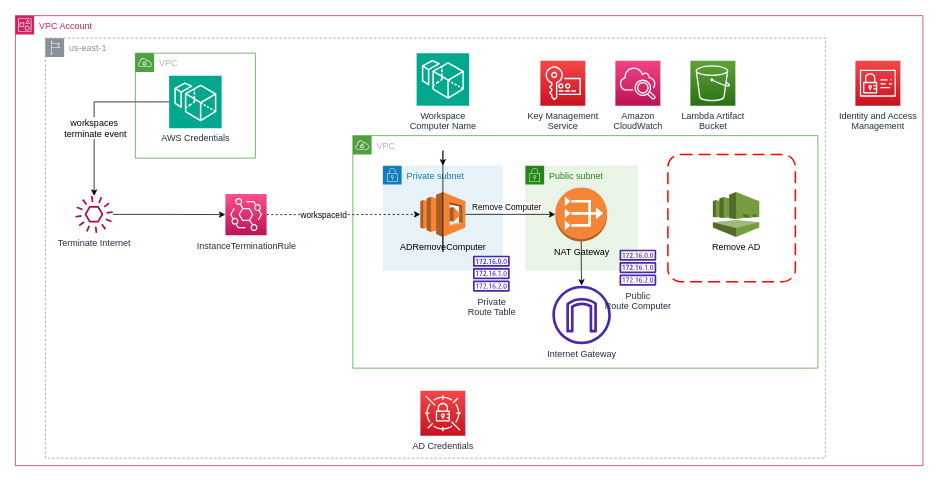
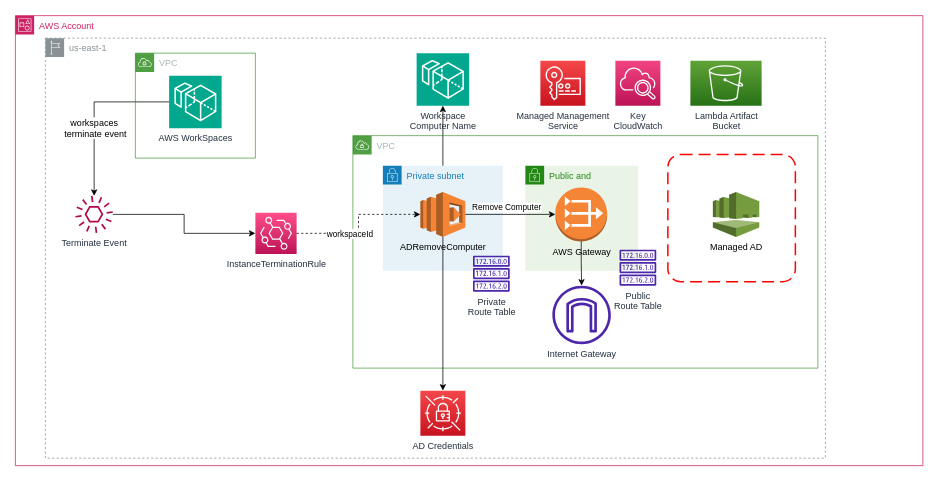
- <mxCell id="3" value="VPC Account" style="points=[[0,0],[0.25,0],[0.5,0],[0.75,0],[1,0],[1,0.25],[1,0.5],[1,0.75],[1,1],[0.75,1],[0.5,1],[0.25,1],[0,1],[0,0.75],[0,0.5],[0,0.25]];outlineConnect=0;gradientColor=none;html=1;whiteSpace=wrap;fontSize=12;fontStyle=0;container=1;pointerEvents=0;collapsible=0;recursiveResize=0;shape=mxgraph.aws4.group;grIcon=mxgraph.aws4.group_account;strokeColor=#CD2264;fillColor=none;verticalAlign=top;align=left;spacingLeft=30;fontColor=#CD2264;dashed=0;" parent="1" vertex="1"><mxGeometry x="20" y="20" width="1210" height="600" as="geometry" /></mxCell>
+ <mxCell id="3" value="AWS Account" style="points=[[0,0],[0.25,0],[0.5,0],[0.75,0],[1,0],[1,0.25],[1,0.5],[1,0.75],[1,1],[0.75,1],[0.5,1],[0.25,1],[0,1],[0,0.75],[0,0.5],[0,0.25]];outlineConnect=0;gradientColor=none;html=1;whiteSpace=wrap;fontSize=12;fontStyle=0;container=1;pointerEvents=0;collapsible=0;recursiveResize=0;shape=mxgraph.aws4.group;grIcon=mxgraph.aws4.group_account;strokeColor=#CD2264;fillColor=none;verticalAlign=top;align=left;spacingLeft=30;fontColor=#CD2264;dashed=0;" parent="1" vertex="1"><mxGeometry x="20" y="20" width="1210" height="600" as="geometry" /></mxCell>
- <mxCell id="6" value="Lambda Artifact &lt;br&gt;Bucket" style="sketch=0;points=[[0,0,0],[0.25,0,0],[0.5,0,0],[0.75,0,0],[1,0,0],[0,1,0],[0.25,1,0],[0.5,1,0],[0.75,1,0],[1,1,0],[0,0.25,0],[0,0.5,0],[0,0.75,0],[1,0.25,0],[1,0.5,0],[1,0.75,0]];outlineConnect=0;fontColor=#232F3E;gradientColor=#60A337;gradientDirection=north;fillColor=#277116;strokeColor=#ffffff;dashed=0;verticalLabelPosition=bottom;verticalAlign=top;align=center;html=1;fontSize=12;fontStyle=0;aspect=fixed;shape=mxgraph.aws4.resourceIcon;resIcon=mxgraph.aws4.s3;" parent="3" vertex="1"><mxGeometry x="900" y="60" width="60" height="60" as="geometry" /></mxCell>
+ <mxCell id="6" value="Lambda Artifact &lt;br&gt;Bucket" style="sketch=0;points=[[0,0,0],[0.25,0,0],[0.5,0,0],[0.75,0,0],[1,0,0],[0,1,0],[0.25,1,0],[0.5,1,0],[0.75,1,0],[1,1,0],[0,0.25,0],[0,0.5,0],[0,0.75,0],[1,0.25,0],[1,0.5,0],[1,0.75,0]];outlineConnect=0;fontColor=#232F3E;gradientColor=#60A337;gradientDirection=north;fillColor=#277116;strokeColor=#ffffff;dashed=0;verticalLabelPosition=bottom;verticalAlign=top;align=center;html=1;fontSize=12;fontStyle=0;aspect=fixed;shape=mxgraph.aws4.resourceIcon;resIcon=mxgraph.aws4.s3;" parent="3" vertex="1"><mxGeometry x="900" y="60" width="95" height="60" as="geometry" /></mxCell>
- <mxCell id="8" value="Identity and Access&lt;br&gt;Management" style="sketch=0;points=[[0,0,0],[0.25,0,0],[0.5,0,0],[0.75,0,0],[1,0,0],[0,1,0],[0.25,1,0],[0.5,1,0],[0.75,1,0],[1,1,0],[0,0.25,0],[0,0.5,0],[0,0.75,0],[1,0.25,0],[1,0.5,0],[1,0.75,0]];outlineConnect=0;fontColor=#232F3E;gradientColor=#F54749;gradientDirection=north;fillColor=#C7131F;strokeColor=#ffffff;dashed=0;verticalLabelPosition=bottom;verticalAlign=top;align=center;html=1;fontSize=12;fontStyle=0;aspect=fixed;shape=mxgraph.aws4.resourceIcon;resIcon=mxgraph.aws4.identity_and_access_management;" parent="3" vertex="1"><mxGeometry x="1120" y="60" width="60" height="60" as="geometry" /></mxCell>
+ <mxCell id="2" style="edgeStyle=orthogonalEdgeStyle;rounded=0;orthogonalLoop=1;jettySize=auto;html=1;entryX=0.5;entryY=1;entryDx=0;entryDy=0;entryPerimeter=0;" parent="1" source="27" edge="1" target="20"><mxGeometry relative="1" as="geometry"><mxPoint x="590.059" y="158.771" as="targetPoint" /></mxGeometry></mxCell>
- <mxCell id="9" value="Key Management&lt;br&gt;Service" style="sketch=0;points=[[0,0,0],[0.25,0,0],[0.5,0,0],[0.75,0,0],[1,0,0],[0,1,0],[0.25,1,0],[0.5,1,0],[0.75,1,0],[1,1,0],[0,0.25,0],[0,0.5,0],[0,0.75,0],[1,0.25,0],[1,0.5,0],[1,0.75,0]];outlineConnect=0;fontColor=#232F3E;gradientColor=#F54749;gradientDirection=north;fillColor=#C7131F;strokeColor=#ffffff;dashed=0;verticalLabelPosition=bottom;verticalAlign=top;align=center;html=1;fontSize=12;fontStyle=0;aspect=fixed;shape=mxgraph.aws4.resourceIcon;resIcon=mxgraph.aws4.key_management_service;" parent="3" vertex="1"><mxGeometry x="700" y="60" width="60" height="60" as="geometry" /></mxCell>
+ <mxCell id="9" value="Managed Management&lt;br&gt;Service" style="sketch=0;points=[[0,0,0],[0.25,0,0],[0.5,0,0],[0.75,0,0],[1,0,0],[0,1,0],[0.25,1,0],[0.5,1,0],[0.75,1,0],[1,1,0],[0,0.25,0],[0,0.5,0],[0,0.75,0],[1,0.25,0],[1,0.5,0],[1,0.75,0]];outlineConnect=0;fontColor=#232F3E;gradientColor=#F54749;gradientDirection=north;fillColor=#C7131F;strokeColor=#ffffff;dashed=0;verticalLabelPosition=bottom;verticalAlign=top;align=center;html=1;fontSize=12;fontStyle=0;aspect=fixed;shape=mxgraph.aws4.resourceIcon;resIcon=mxgraph.aws4.key_management_service;" parent="3" vertex="1"><mxGeometry x="700" y="60" width="60" height="60" as="geometry" /></mxCell>
- <mxCell id="7" value="Amazon &lt;br&gt;CloudWatch" style="sketch=0;points=[[0,0,0],[0.25,0,0],[0.5,0,0],[0.75,0,0],[1,0,0],[0,1,0],[0.25,1,0],[0.5,1,0],[0.75,1,0],[1,1,0],[0,0.25,0],[0,0.5,0],[0,0.75,0],[1,0.25,0],[1,0.5,0],[1,0.75,0]];points=[[0,0,0],[0.25,0,0],[0.5,0,0],[0.75,0,0],[1,0,0],[0,1,0],[0.25,1,0],[0.5,1,0],[0.75,1,0],[1,1,0],[0,0.25,0],[0,0.5,0],[0,0.75,0],[1,0.25,0],[1,0.5,0],[1,0.75,0]];outlineConnect=0;fontColor=#232F3E;gradientColor=#F34482;gradientDirection=north;fillColor=#BC1356;strokeColor=#ffffff;dashed=0;verticalLabelPosition=bottom;verticalAlign=top;align=center;html=1;fontSize=12;fontStyle=0;aspect=fixed;shape=mxgraph.aws4.resourceIcon;resIcon=mxgraph.aws4.cloudwatch_2;" parent="3" vertex="1"><mxGeometry x="800" y="60" width="60" height="60" as="geometry" /></mxCell>
+ <mxCell id="7" value="Key &lt;br&gt;CloudWatch" style="sketch=0;points=[[0,0,0],[0.25,0,0],[0.5,0,0],[0.75,0,0],[1,0,0],[0,1,0],[0.25,1,0],[0.5,1,0],[0.75,1,0],[1,1,0],[0,0.25,0],[0,0.5,0],[0,0.75,0],[1,0.25,0],[1,0.5,0],[1,0.75,0]];points=[[0,0,0],[0.25,0,0],[0.5,0,0],[0.75,0,0],[1,0,0],[0,1,0],[0.25,1,0],[0.5,1,0],[0.75,1,0],[1,1,0],[0,0.25,0],[0,0.5,0],[0,0.75,0],[1,0.25,0],[1,0.5,0],[1,0.75,0]];outlineConnect=0;fontColor=#232F3E;gradientColor=#F34482;gradientDirection=north;fillColor=#BC1356;strokeColor=#ffffff;dashed=0;verticalLabelPosition=bottom;verticalAlign=top;align=center;html=1;fontSize=12;fontStyle=0;aspect=fixed;shape=mxgraph.aws4.resourceIcon;resIcon=mxgraph.aws4.cloudwatch_2;" parent="3" vertex="1"><mxGeometry x="800" y="60" width="60" height="60" as="geometry" /></mxCell>
- <mxCell id="19" value="AWS Credentials" style="sketch=0;points=[[0,0,0],[0.25,0,0],[0.5,0,0],[0.75,0,0],[1,0,0],[0,1,0],[0.25,1,0],[0.5,1,0],[0.75,1,0],[1,1,0],[0,0.25,0],[0,0.5,0],[0,0.75,0],[1,0.25,0],[1,0.5,0],[1,0.75,0]];outlineConnect=0;fontColor=#232F3E;fillColor=#01A88D;strokeColor=#ffffff;dashed=0;verticalLabelPosition=bottom;verticalAlign=top;align=center;html=1;fontSize=12;fontStyle=0;aspect=fixed;shape=mxgraph.aws4.resourceIcon;resIcon=mxgraph.aws4.workspaces;" vertex="1" parent="3"><mxGeometry x="205" y="80" width="70" height="70" as="geometry" /></mxCell>
+ <mxCell id="19" value="AWS WorkSpaces" style="sketch=0;points=[[0,0,0],[0.25,0,0],[0.5,0,0],[0.75,0,0],[1,0,0],[0,1,0],[0.25,1,0],[0.5,1,0],[0.75,1,0],[1,1,0],[0,0.25,0],[0,0.5,0],[0,0.75,0],[1,0.25,0],[1,0.5,0],[1,0.75,0]];outlineConnect=0;fontColor=#232F3E;fillColor=#01A88D;strokeColor=#ffffff;dashed=0;verticalLabelPosition=bottom;verticalAlign=top;align=center;html=1;fontSize=12;fontStyle=0;aspect=fixed;shape=mxgraph.aws4.resourceIcon;resIcon=mxgraph.aws4.workspaces;" vertex="1" parent="3"><mxGeometry x="205" y="80" width="70" height="70" as="geometry" /></mxCell>
- <mxCell id="12" value="Public subnet" style="points=[[0,0],[0.25,0],[0.5,0],[0.75,0],[1,0],[1,0.25],[1,0.5],[1,0.75],[1,1],[0.75,1],[0.5,1],[0.25,1],[0,1],[0,0.75],[0,0.5],[0,0.25]];outlineConnect=0;gradientColor=none;html=1;whiteSpace=wrap;fontSize=12;fontStyle=0;container=1;pointerEvents=0;collapsible=0;recursiveResize=0;shape=mxgraph.aws4.group;grIcon=mxgraph.aws4.group_security_group;grStroke=0;strokeColor=#248814;fillColor=#E9F3E6;verticalAlign=top;align=left;spacingLeft=30;fontColor=#248814;dashed=0;" parent="3" vertex="1"><mxGeometry x="680" y="200" width="150" height="140" as="geometry" /></mxCell>
+ <mxCell id="12" value="Public and" style="points=[[0,0],[0.25,0],[0.5,0],[0.75,0],[1,0],[1,0.25],[1,0.5],[1,0.75],[1,1],[0.75,1],[0.5,1],[0.25,1],[0,1],[0,0.75],[0,0.5],[0,0.25]];outlineConnect=0;gradientColor=none;html=1;whiteSpace=wrap;fontSize=12;fontStyle=0;container=1;pointerEvents=0;collapsible=0;recursiveResize=0;shape=mxgraph.aws4.group;grIcon=mxgraph.aws4.group_security_group;grStroke=0;strokeColor=#248814;fillColor=#E9F3E6;verticalAlign=top;align=left;spacingLeft=30;fontColor=#248814;dashed=0;" parent="3" vertex="1"><mxGeometry x="680" y="200" width="150" height="140" as="geometry" /></mxCell>
- <mxCell id="22" value="InstanceTerminationRule" style="sketch=0;points=[[0,0,0],[0.25,0,0],[0.5,0,0],[0.75,0,0],[1,0,0],[0,1,0],[0.25,1,0],[0.5,1,0],[0.75,1,0],[1,1,0],[0,0.25,0],[0,0.5,0],[0,0.75,0],[1,0.25,0],[1,0.5,0],[1,0.75,0]];outlineConnect=0;fontColor=#232F3E;gradientColor=#FF4F8B;gradientDirection=north;fillColor=#BC1356;strokeColor=#ffffff;dashed=0;verticalLabelPosition=bottom;verticalAlign=top;align=center;html=1;fontSize=12;fontStyle=0;aspect=fixed;shape=mxgraph.aws4.resourceIcon;resIcon=mxgraph.aws4.eventbridge;" parent="1" vertex="1"><mxGeometry x="300" y="257.75" width="55" height="55" as="geometry" /></mxCell>
+ <mxCell id="22" value="InstanceTerminationRule" style="sketch=0;points=[[0,0,0],[0.25,0,0],[0.5,0,0],[0.75,0,0],[1,0,0],[0,1,0],[0.25,1,0],[0.5,1,0],[0.75,1,0],[1,1,0],[0,0.25,0],[0,0.5,0],[0,0.75,0],[1,0.25,0],[1,0.5,0],[1,0.75,0]];outlineConnect=0;fontColor=#232F3E;gradientColor=#FF4F8B;gradientDirection=north;fillColor=#BC1356;strokeColor=#ffffff;dashed=0;verticalLabelPosition=bottom;verticalAlign=top;align=center;html=1;fontSize=12;fontStyle=0;aspect=fixed;shape=mxgraph.aws4.resourceIcon;resIcon=mxgraph.aws4.eventbridge;" parent="1" vertex="1"><mxGeometry x="340" y="282.75" width="55" height="55" as="geometry" /></mxCell>
- <mxCell id="30" style="edgeStyle=orthogonalEdgeStyle;rounded=0;orthogonalLoop=1;jettySize=auto;html=1;" parent="1" source="27" target="5" edge="1"><mxGeometry relative="1" as="geometry" /></mxCell>
+ <mxCell id="30" style="edgeStyle=orthogonalEdgeStyle;rounded=0;orthogonalLoop=1;jettySize=auto;html=1;" parent="1" source="27" target="14" edge="1"><mxGeometry relative="1" as="geometry" /></mxCell>
- <mxCell id="24" value="Terminate Internet" style="sketch=0;outlineConnect=0;fontColor=#232F3E;gradientColor=none;fillColor=#B0084D;strokeColor=none;dashed=0;verticalLabelPosition=bottom;verticalAlign=top;align=center;html=1;fontSize=12;fontStyle=0;aspect=fixed;pointerEvents=1;shape=mxgraph.aws4.event;" parent="1" vertex="1"><mxGeometry x="100" y="260" width="50" height="50" as="geometry" /></mxCell>
+ <mxCell id="24" value="Terminate Event" style="sketch=0;outlineConnect=0;fontColor=#232F3E;gradientColor=none;fillColor=#B0084D;strokeColor=none;dashed=0;verticalLabelPosition=bottom;verticalAlign=top;align=center;html=1;fontSize=12;fontStyle=0;aspect=fixed;pointerEvents=1;shape=mxgraph.aws4.event;" parent="1" vertex="1"><mxGeometry x="100" y="260" width="50" height="50" as="geometry" /></mxCell>
- <mxCell id="11" value="Remove AD" style="outlineConnect=0;dashed=0;verticalLabelPosition=bottom;verticalAlign=top;align=center;html=1;shape=mxgraph.aws3.directory_service;fillColor=#759C3E;gradientColor=none;fontSize=12;" parent="3" vertex="1"><mxGeometry x="930" y="235" width="61.87" height="60" as="geometry" /></mxCell>
+ <mxCell id="11" value="Managed AD" style="outlineConnect=0;dashed=0;verticalLabelPosition=bottom;verticalAlign=top;align=center;html=1;shape=mxgraph.aws3.directory_service;fillColor=#759C3E;gradientColor=none;fontSize=12;" parent="3" vertex="1"><mxGeometry x="930" y="235" width="61.87" height="60" as="geometry" /></mxCell>
- <mxCell id="13" value="NAT Gateway" style="outlineConnect=0;dashed=0;verticalLabelPosition=bottom;verticalAlign=top;align=center;html=1;shape=mxgraph.aws3.vpc_nat_gateway;fillColor=#F58536;gradientColor=none;" parent="12" vertex="1"><mxGeometry x="40" y="29" width="69" height="72" as="geometry" /></mxCell>
+ <mxCell id="13" value="AWS Gateway" style="outlineConnect=0;dashed=0;verticalLabelPosition=bottom;verticalAlign=top;align=center;html=1;shape=mxgraph.aws3.vpc_nat_gateway;fillColor=#F58536;gradientColor=none;" parent="12" vertex="1"><mxGeometry x="40" y="29" width="69" height="72" as="geometry" /></mxCell>
- <mxCell id="18" value="&lt;div&gt;Public&lt;/div&gt;&lt;div&gt;Route Computer&lt;br&gt;&lt;/div&gt;" style="sketch=0;outlineConnect=0;fontColor=#232F3E;gradientColor=none;fillColor=#4D27AA;strokeColor=none;dashed=0;verticalLabelPosition=bottom;verticalAlign=top;align=center;html=1;fontSize=12;fontStyle=0;aspect=fixed;pointerEvents=1;shape=mxgraph.aws4.route_table;" parent="3" vertex="1"><mxGeometry x="805.37" y="312" width="49.26" height="48" as="geometry" /></mxCell>
+ <mxCell id="18" value="&lt;div&gt;Public&lt;/div&gt;&lt;div&gt;Route Table&lt;br&gt;&lt;/div&gt;" style="sketch=0;outlineConnect=0;fontColor=#232F3E;gradientColor=none;fillColor=#4D27AA;strokeColor=none;dashed=0;verticalLabelPosition=bottom;verticalAlign=top;align=center;html=1;fontSize=12;fontStyle=0;aspect=fixed;pointerEvents=1;shape=mxgraph.aws4.route_table;" parent="3" vertex="1"><mxGeometry x="805.37" y="312" width="49.26" height="48" as="geometry" /></mxCell>
